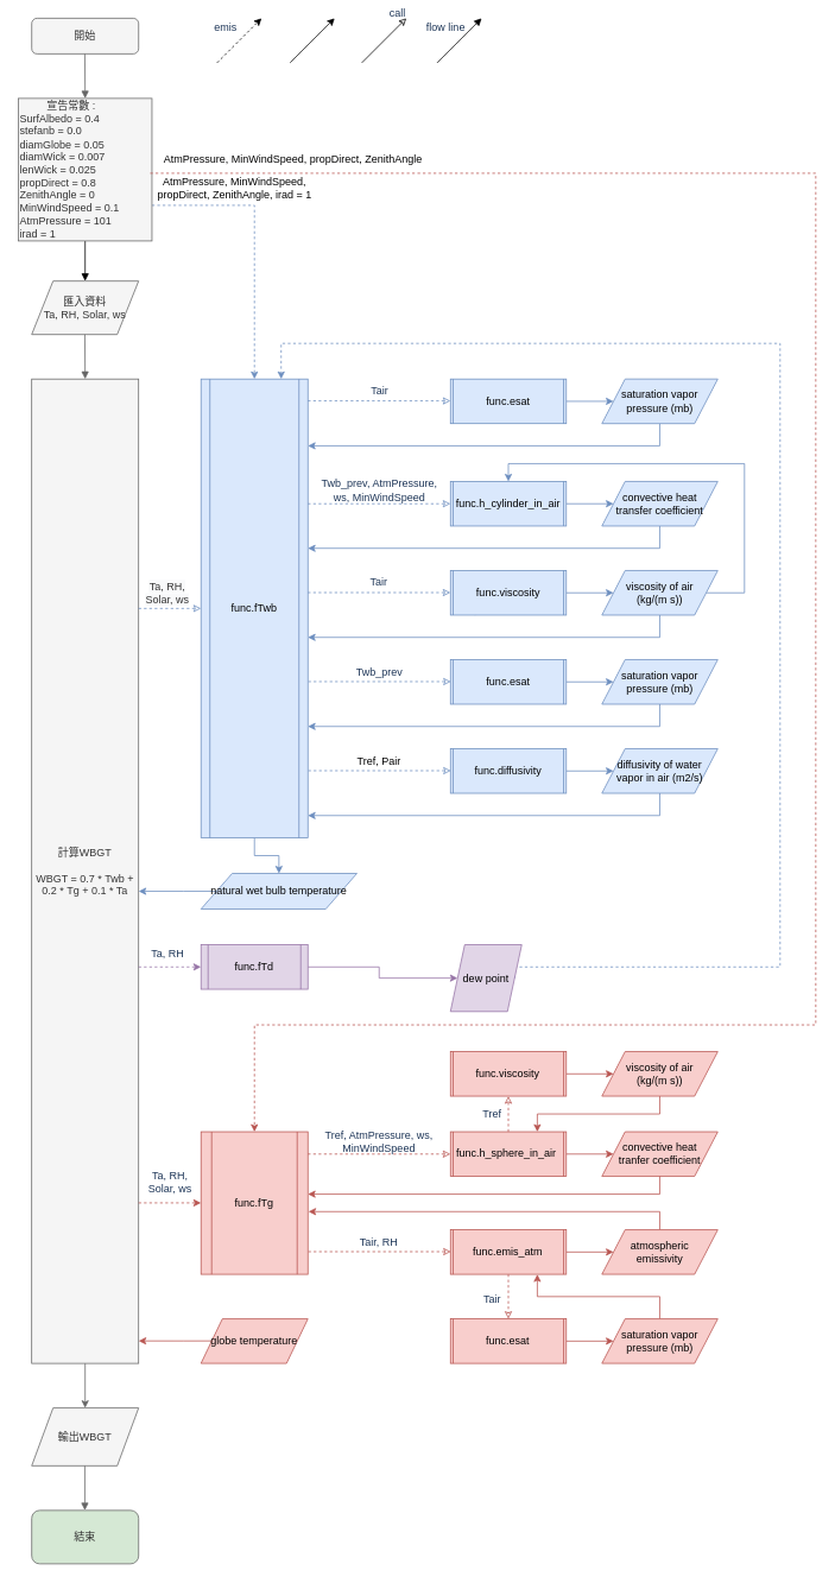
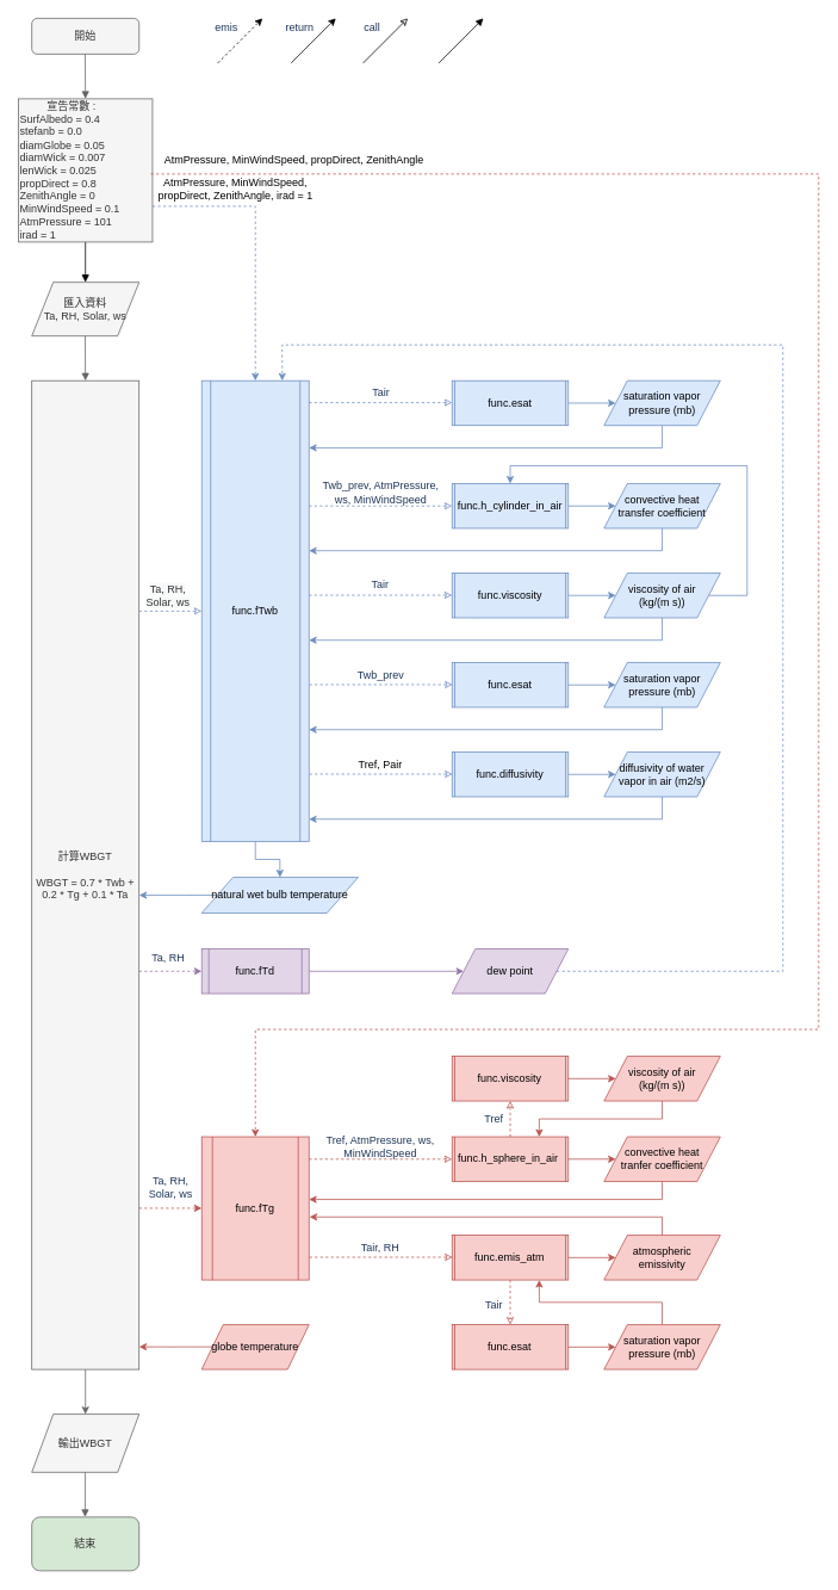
- <mxCell id="58" value="call" style="text;html=1;strokeColor=none;fillColor=none;align=center;verticalAlign=middle;whiteSpace=wrap;rounded=0;sketch=0;fontColor=#1D3557;" parent="1" vertex="1"><mxGeometry x="425.5" y="5" width="40" height="20" as="geometry" /></mxCell>
+ <mxCell id="58" value="call" style="text;html=1;strokeColor=none;fillColor=none;align=center;verticalAlign=middle;whiteSpace=wrap;rounded=0;sketch=0;fontColor=#1D3557;" parent="1" vertex="1"><mxGeometry x="395.5" y="20" width="40" height="20" as="geometry" /></mxCell>
+ <mxCell id="56" value="return" style="text;html=1;strokeColor=none;fillColor=none;align=center;verticalAlign=middle;whiteSpace=wrap;rounded=0;sketch=0;fontColor=#1D3557;" parent="1" vertex="1"><mxGeometry x="315" y="20" width="40" height="20" as="geometry" /></mxCell>
- <mxCell id="60" value="flow line" style="text;html=1;strokeColor=none;fillColor=none;align=center;verticalAlign=middle;whiteSpace=wrap;rounded=0;sketch=0;fontColor=#1D3557;" parent="1" vertex="1"><mxGeometry x="475" y="20" width="50" height="20" as="geometry" /></mxCell>
- <mxCell id="78" value="dew point" style="shape=parallelogram;perimeter=parallelogramPerimeter;whiteSpace=wrap;html=1;fillColor=#e1d5e7;strokeColor=#9673a6;" vertex="1" parent="1"><mxGeometry x="505" y="1060" width="80" height="75" as="geometry" /></mxCell>
+ <mxCell id="78" value="dew point" style="shape=parallelogram;perimeter=parallelogramPerimeter;whiteSpace=wrap;html=1;fillColor=#e1d5e7;strokeColor=#9673a6;" vertex="1" parent="1"><mxGeometry x="505" y="1060" width="130" height="50" as="geometry" /></mxCell>
